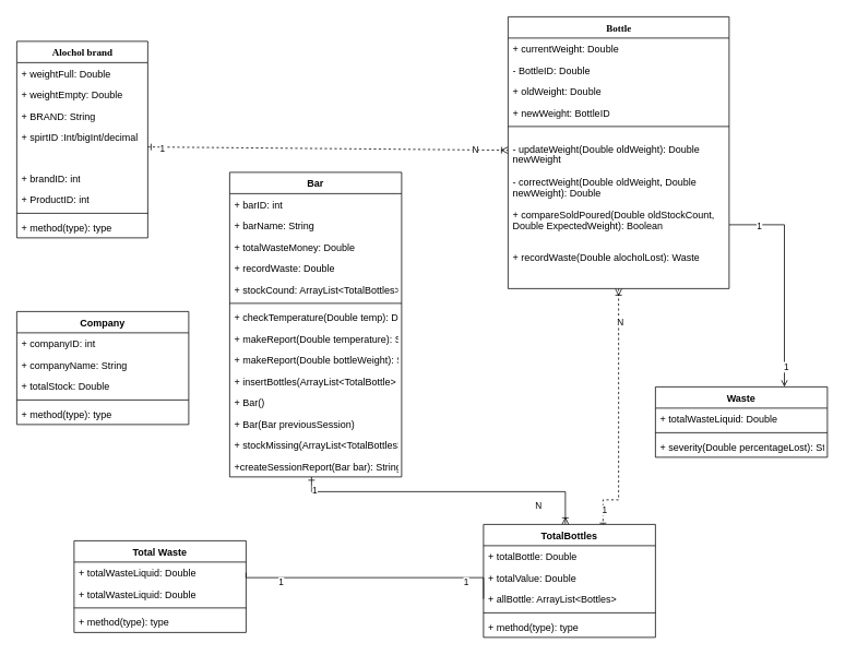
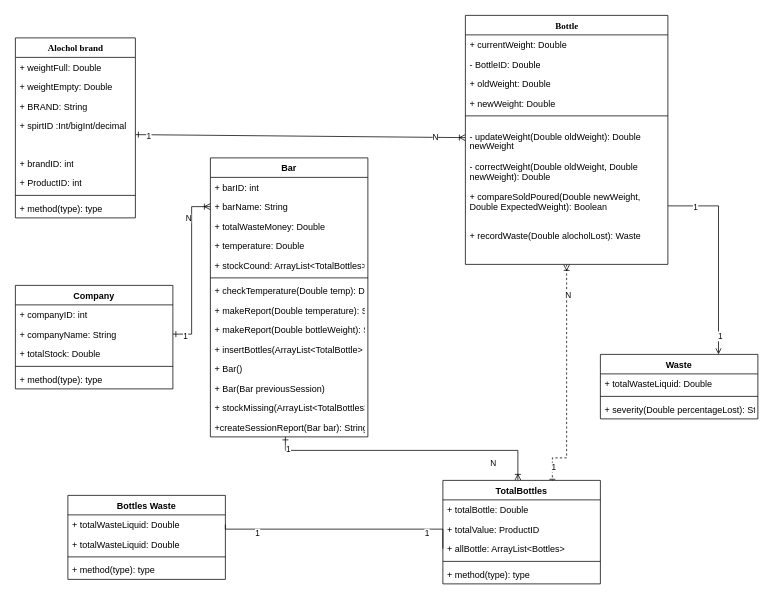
- <mxCell id="45" value="+ newWeight: BottleID" style="text;html=1;strokeColor=none;fillColor=none;align=left;verticalAlign=top;spacingLeft=4;spacingRight=4;whiteSpace=wrap;overflow=hidden;rotatable=0;points=[[0,0.5],[1,0.5]];portConstraint=eastwest;" parent="41" vertex="1"><mxGeometry y="104" width="270" height="26" as="geometry" /></mxCell>
+ <mxCell id="45" value="+ newWeight: Double" style="text;html=1;strokeColor=none;fillColor=none;align=left;verticalAlign=top;spacingLeft=4;spacingRight=4;whiteSpace=wrap;overflow=hidden;rotatable=0;points=[[0,0.5],[1,0.5]];portConstraint=eastwest;" parent="41" vertex="1"><mxGeometry y="104" width="270" height="26" as="geometry" /></mxCell>
- <mxCell id="27" style="edgeStyle=none;rounded=0;orthogonalLoop=1;jettySize=auto;html=1;exitX=1;exitY=0.5;exitDx=0;exitDy=0;entryX=0;entryY=0.5;entryDx=0;entryDy=0;endArrow=ERoneToMany;endFill=0;startArrow=ERone;startFill=0;dashed=1;" parent="1" source="55" target="47" edge="1"><mxGeometry relative="1" as="geometry"><mxPoint x="190" y="179" as="sourcePoint" /><mxPoint x="610" y="181" as="targetPoint" /></mxGeometry></mxCell>
+ <mxCell id="27" style="edgeStyle=none;rounded=0;orthogonalLoop=1;jettySize=auto;html=1;exitX=1;exitY=0.5;exitDx=0;exitDy=0;entryX=0;entryY=0.5;entryDx=0;entryDy=0;endArrow=ERoneToMany;endFill=0;startArrow=ERone;startFill=0;" parent="1" source="55" target="47" edge="1"><mxGeometry relative="1" as="geometry"><mxPoint x="190" y="179" as="sourcePoint" /><mxPoint x="610" y="181" as="targetPoint" /></mxGeometry></mxCell>
- <mxCell id="49" value="+ compareSoldPoured(Double oldStockCount, Double ExpectedWeight): Boolean" style="text;html=1;strokeColor=none;fillColor=none;align=left;verticalAlign=top;spacingLeft=4;spacingRight=4;whiteSpace=wrap;overflow=hidden;rotatable=0;points=[[0,0.5],[1,0.5]];portConstraint=eastwest;" parent="41" vertex="1"><mxGeometry y="228" width="270" height="52" as="geometry" /></mxCell>
+ <mxCell id="49" value="+ compareSoldPoured(Double newWeight, Double ExpectedWeight): Boolean" style="text;html=1;strokeColor=none;fillColor=none;align=left;verticalAlign=top;spacingLeft=4;spacingRight=4;whiteSpace=wrap;overflow=hidden;rotatable=0;points=[[0,0.5],[1,0.5]];portConstraint=eastwest;" parent="41" vertex="1"><mxGeometry y="228" width="270" height="52" as="geometry" /></mxCell>
- <mxCell id="64" value="+ recordWaste: Double" style="text;strokeColor=none;fillColor=none;align=left;verticalAlign=top;spacingLeft=4;spacingRight=4;overflow=hidden;rotatable=0;points=[[0,0.5],[1,0.5]];portConstraint=eastwest;" parent="60" vertex="1"><mxGeometry y="104" width="210" height="26" as="geometry" /></mxCell>
+ <mxCell id="64" value="+ temperature: Double" style="text;strokeColor=none;fillColor=none;align=left;verticalAlign=top;spacingLeft=4;spacingRight=4;overflow=hidden;rotatable=0;points=[[0,0.5],[1,0.5]];portConstraint=eastwest;" parent="60" vertex="1"><mxGeometry y="104" width="210" height="26" as="geometry" /></mxCell>
+ <mxCell id="5" style="edgeStyle=orthogonalEdgeStyle;rounded=0;orthogonalLoop=1;jettySize=auto;html=1;exitX=1;exitY=0.5;exitDx=0;exitDy=0;entryX=0;entryY=0.5;entryDx=0;entryDy=0;endArrow=ERoneToMany;endFill=0;startArrow=ERone;startFill=0;" parent="1" source="10" target="62" edge="1"><mxGeometry relative="1" as="geometry" /></mxCell>
+ <mxCell id="6" value="N" style="edgeLabel;html=1;align=center;verticalAlign=middle;resizable=0;points=[];" parent="5" vertex="1" connectable="0"><mxGeometry x="0.84" y="-3" relative="1" as="geometry"><mxPoint x="-12" y="12" as="offset" /></mxGeometry></mxCell>
+ <mxCell id="7" value="1" style="edgeLabel;html=1;align=center;verticalAlign=middle;resizable=0;points=[];" parent="5" vertex="1" connectable="0"><mxGeometry x="-0.856" y="-2" relative="1" as="geometry"><mxPoint as="offset" /></mxGeometry></mxCell>
- <mxCell id="30" value="Total Waste" style="swimlane;fontStyle=1;align=center;verticalAlign=top;childLayout=stackLayout;horizontal=1;startSize=26;horizontalStack=0;resizeParent=1;resizeParentMax=0;resizeLast=0;collapsible=1;marginBottom=0;" parent="1" vertex="1"><mxGeometry x="90" y="660" width="210" height="112" as="geometry" /></mxCell>
+ <mxCell id="30" value="Bottles Waste" style="swimlane;fontStyle=1;align=center;verticalAlign=top;childLayout=stackLayout;horizontal=1;startSize=26;horizontalStack=0;resizeParent=1;resizeParentMax=0;resizeLast=0;collapsible=1;marginBottom=0;" parent="1" vertex="1"><mxGeometry x="90" y="660" width="210" height="112" as="geometry" /></mxCell>
- <mxCell id="37" value="+ totalValue: Double" style="text;strokeColor=none;fillColor=none;align=left;verticalAlign=top;spacingLeft=4;spacingRight=4;overflow=hidden;rotatable=0;points=[[0,0.5],[1,0.5]];portConstraint=eastwest;" parent="35" vertex="1"><mxGeometry y="52" width="210" height="26" as="geometry" /></mxCell>
+ <mxCell id="37" value="+ totalValue: ProductID" style="text;strokeColor=none;fillColor=none;align=left;verticalAlign=top;spacingLeft=4;spacingRight=4;overflow=hidden;rotatable=0;points=[[0,0.5],[1,0.5]];portConstraint=eastwest;" parent="35" vertex="1"><mxGeometry y="52" width="210" height="26" as="geometry" /></mxCell>
